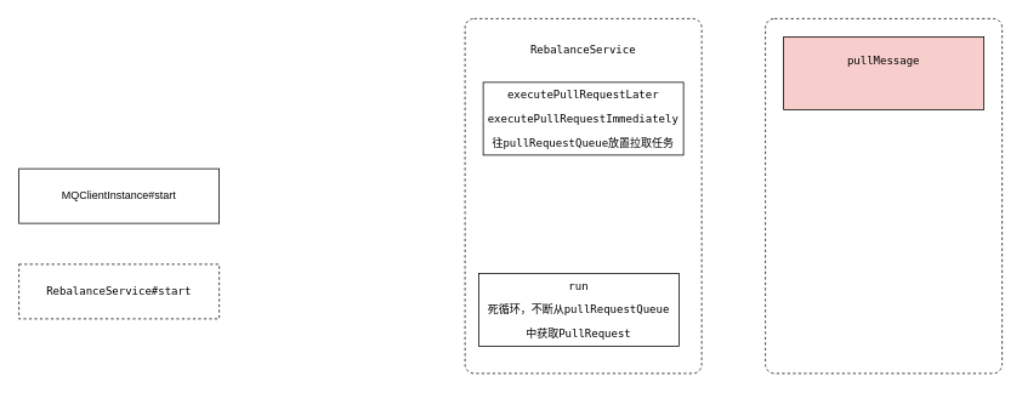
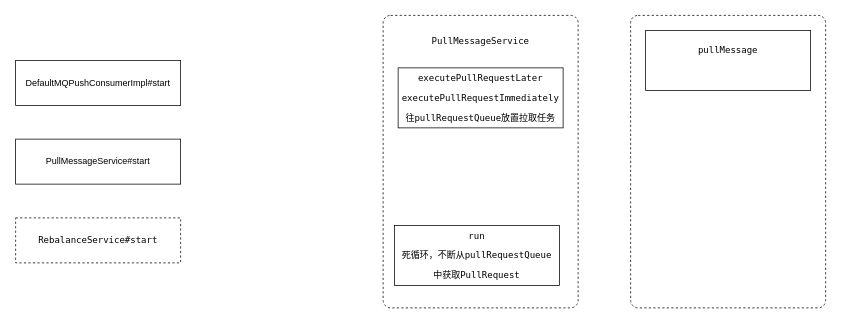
- <mxCell id="3" value="&lt;pre&gt;RebalanceService&lt;/pre&gt;" style="text;html=1;strokeColor=none;fillColor=none;align=center;verticalAlign=middle;whiteSpace=wrap;rounded=0;" vertex="1" parent="1"><mxGeometry x="610" y="40" width="60" height="30" as="geometry" /></mxCell>
+ <mxCell id="3" value="&lt;pre&gt;PullMessageService&lt;/pre&gt;" style="text;html=1;strokeColor=none;fillColor=none;align=center;verticalAlign=middle;whiteSpace=wrap;rounded=0;" vertex="1" parent="1"><mxGeometry x="610" y="40" width="60" height="30" as="geometry" /></mxCell>
- <mxCell id="7" value="&lt;pre&gt;pullMessage&lt;/pre&gt;&lt;pre&gt;&lt;br&gt;&lt;/pre&gt;" style="rounded=0;whiteSpace=wrap;html=1;fillColor=#f8cecc;" vertex="1" parent="1"><mxGeometry x="860" y="40" width="220" height="80" as="geometry" /></mxCell>
+ <mxCell id="7" value="&lt;pre&gt;pullMessage&lt;/pre&gt;&lt;pre&gt;&lt;br&gt;&lt;/pre&gt;" style="rounded=0;whiteSpace=wrap;html=1;" vertex="1" parent="1"><mxGeometry x="860" y="40" width="220" height="80" as="geometry" /></mxCell>
+ <mxCell id="8" value="DefaultMQPushConsumerImpl#start" style="rounded=0;whiteSpace=wrap;html=1;" vertex="1" parent="1"><mxGeometry x="20" y="80" width="220" height="60" as="geometry" /></mxCell>
- <mxCell id="9" value="MQClientInstance#start" style="rounded=0;whiteSpace=wrap;html=1;" vertex="1" parent="1"><mxGeometry x="20" y="185" width="220" height="60" as="geometry" /></mxCell>
+ <mxCell id="9" value="PullMessageService#start" style="rounded=0;whiteSpace=wrap;html=1;" vertex="1" parent="1"><mxGeometry x="20" y="185" width="220" height="60" as="geometry" /></mxCell>
